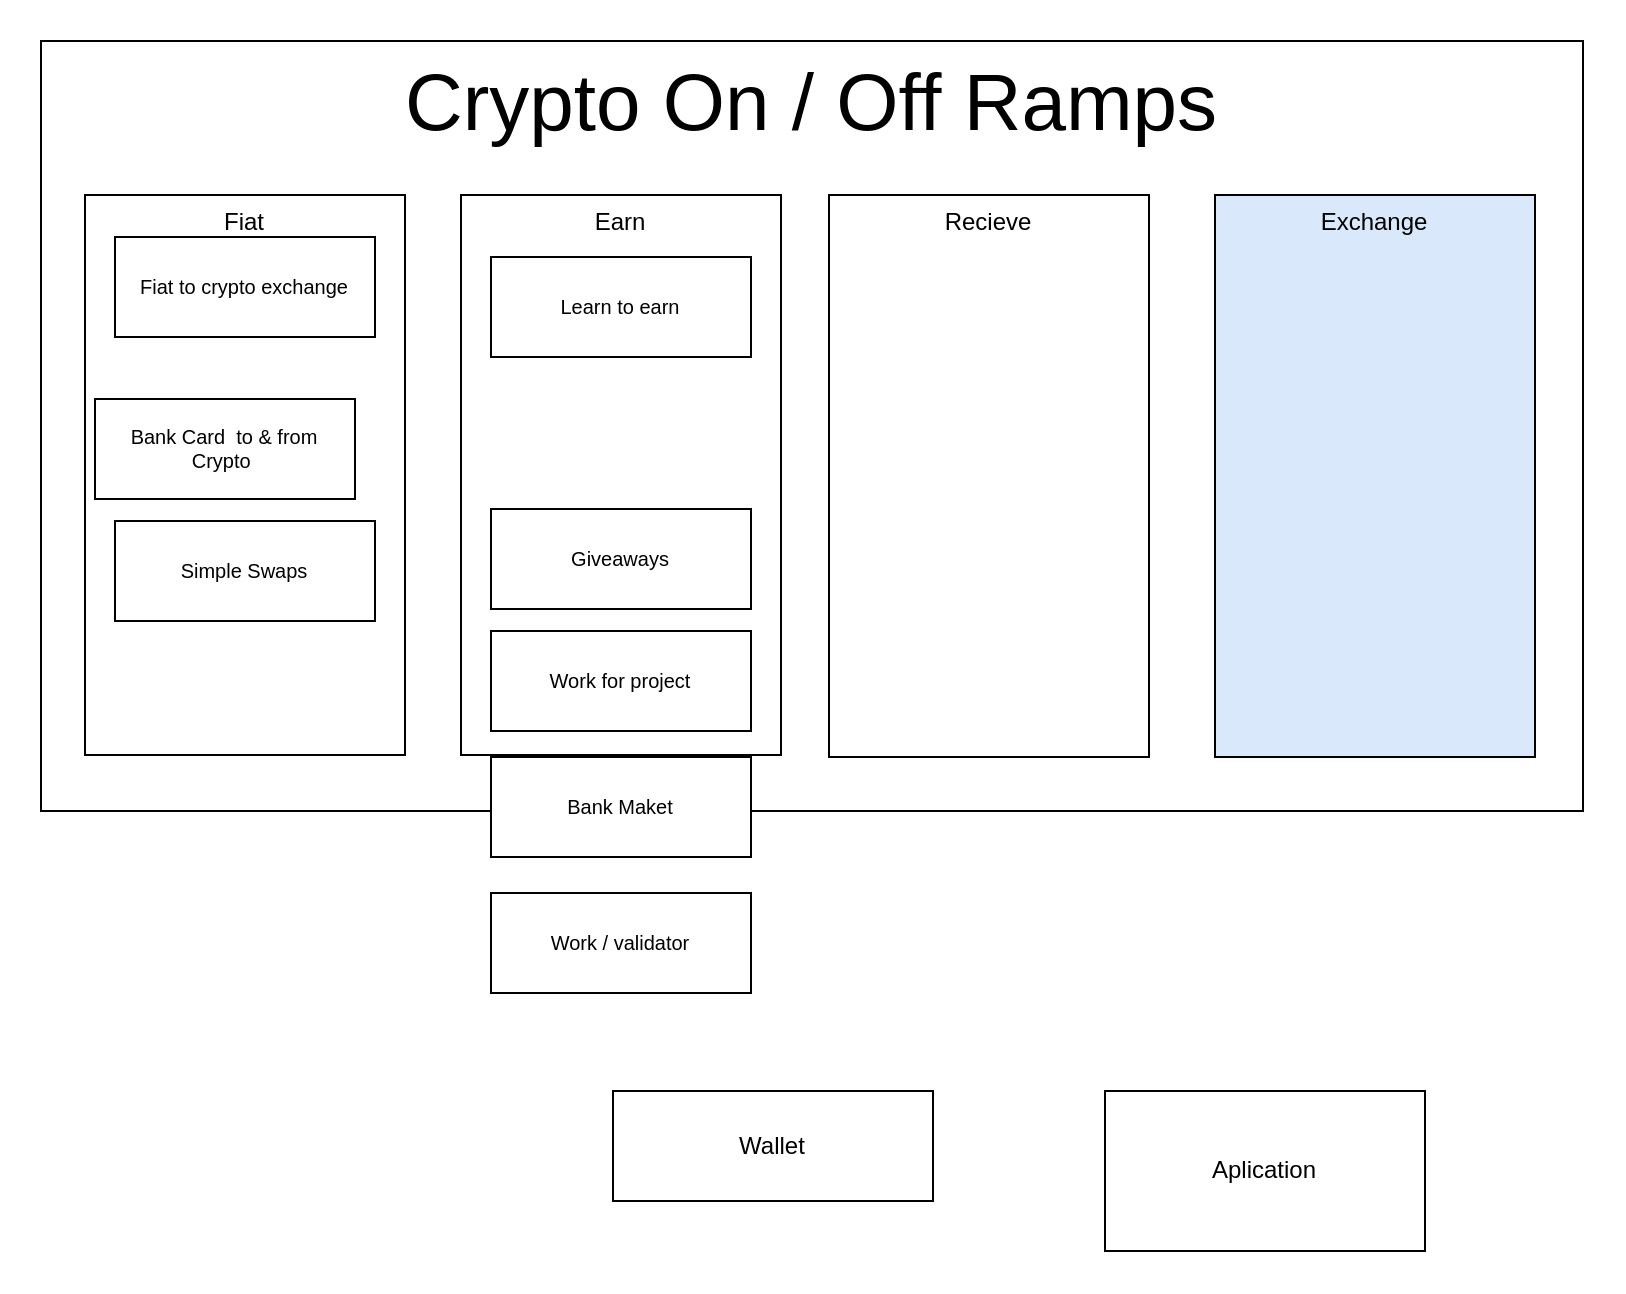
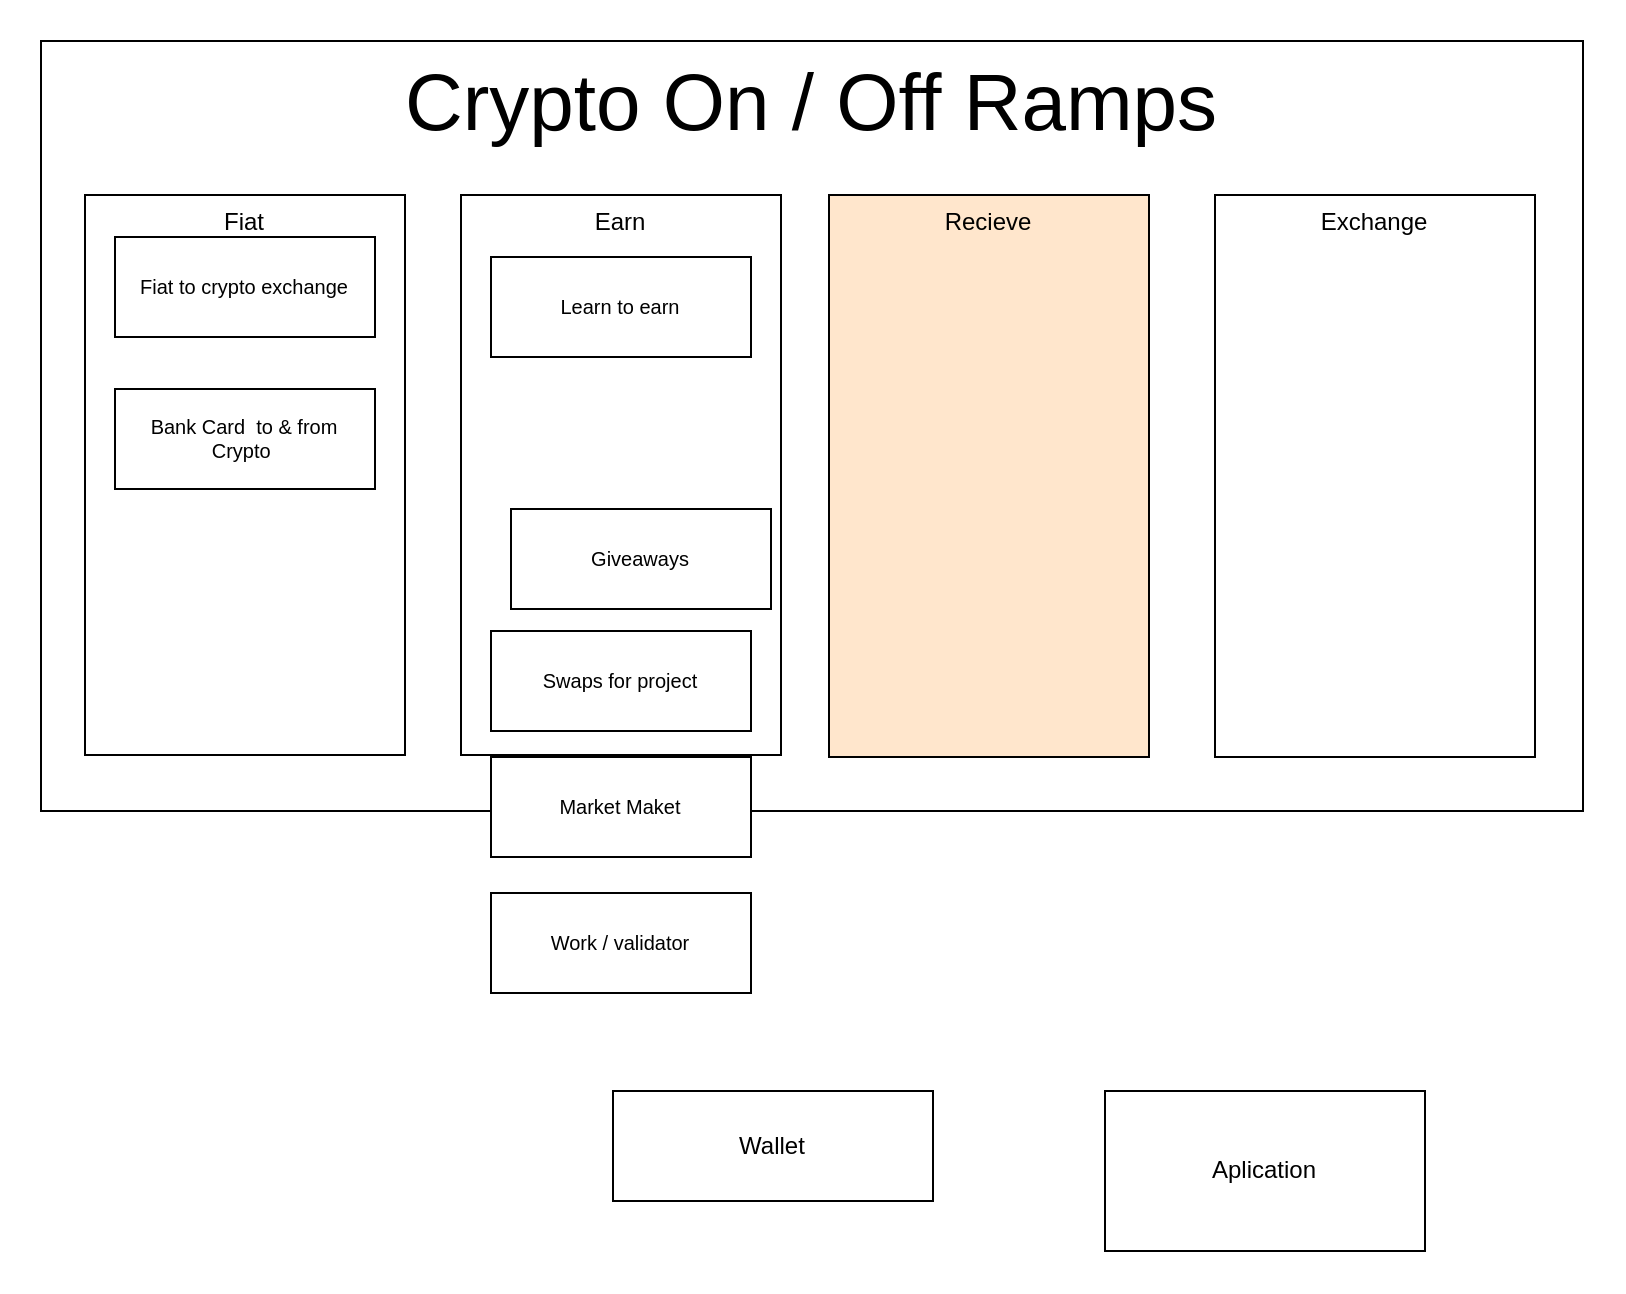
- <mxCell id="11" value="Bank Card &amp;nbsp;to &amp;amp; from Crypto&amp;nbsp;" style="rounded=0;whiteSpace=wrap;html=1;fontSize=10;" parent="1" vertex="1"><mxGeometry x="47" y="199" width="130" height="50" as="geometry" /></mxCell>
+ <mxCell id="11" value="Bank Card &amp;nbsp;to &amp;amp; from Crypto&amp;nbsp;" style="rounded=0;whiteSpace=wrap;html=1;fontSize=10;" parent="1" vertex="1"><mxGeometry x="57" y="194" width="130" height="50" as="geometry" /></mxCell>
- <mxCell id="8" value="Recieve" style="rounded=0;whiteSpace=wrap;html=1;verticalAlign=top;" parent="1" vertex="1"><mxGeometry x="414" y="97" width="160" height="281" as="geometry" /></mxCell>
+ <mxCell id="8" value="Recieve" style="rounded=0;whiteSpace=wrap;html=1;verticalAlign=top;fillColor=#ffe6cc;" parent="1" vertex="1"><mxGeometry x="414" y="97" width="160" height="281" as="geometry" /></mxCell>
- <mxCell id="9" value="Exchange" style="rounded=0;whiteSpace=wrap;html=1;verticalAlign=top;fillColor=#dae8fc;" parent="1" vertex="1"><mxGeometry x="607" y="97" width="160" height="281" as="geometry" /></mxCell>
+ <mxCell id="9" value="Exchange" style="rounded=0;whiteSpace=wrap;html=1;verticalAlign=top;" parent="1" vertex="1"><mxGeometry x="607" y="97" width="160" height="281" as="geometry" /></mxCell>
- <mxCell id="13" value="Giveaways" style="rounded=0;whiteSpace=wrap;html=1;fontSize=10;" vertex="1" parent="1"><mxGeometry x="245" y="254" width="130" height="50" as="geometry" /></mxCell>
+ <mxCell id="13" value="Giveaways" style="rounded=0;whiteSpace=wrap;html=1;fontSize=10;" vertex="1" parent="1"><mxGeometry x="255" y="254" width="130" height="50" as="geometry" /></mxCell>
+ <mxCell id="4" style="edgeStyle=none;curved=1;rounded=0;orthogonalLoop=1;jettySize=auto;html=1;fontSize=12;startSize=8;endSize=8;exitX=1;exitY=0.75;exitDx=0;exitDy=0;endArrow=none;startFill=0;" parent="1" source="5" target="8" edge="1"><mxGeometry relative="1" as="geometry" /></mxCell>
- <mxCell id="17" value="Simple Swaps" style="rounded=0;whiteSpace=wrap;html=1;fontSize=10;" vertex="1" parent="1"><mxGeometry x="57" y="260" width="130" height="50" as="geometry" /></mxCell>
- <mxCell id="14" value="Work for project" style="rounded=0;whiteSpace=wrap;html=1;fontSize=10;" vertex="1" parent="1"><mxGeometry x="245" y="315" width="130" height="50" as="geometry" /></mxCell>
+ <mxCell id="14" value="Swaps for project" style="rounded=0;whiteSpace=wrap;html=1;fontSize=10;" vertex="1" parent="1"><mxGeometry x="245" y="315" width="130" height="50" as="geometry" /></mxCell>
- <mxCell id="15" value="Bank Maket" style="rounded=0;whiteSpace=wrap;html=1;fontSize=10;" vertex="1" parent="1"><mxGeometry x="245" y="378" width="130" height="50" as="geometry" /></mxCell>
+ <mxCell id="15" value="Market Maket" style="rounded=0;whiteSpace=wrap;html=1;fontSize=10;" vertex="1" parent="1"><mxGeometry x="245" y="378" width="130" height="50" as="geometry" /></mxCell>
